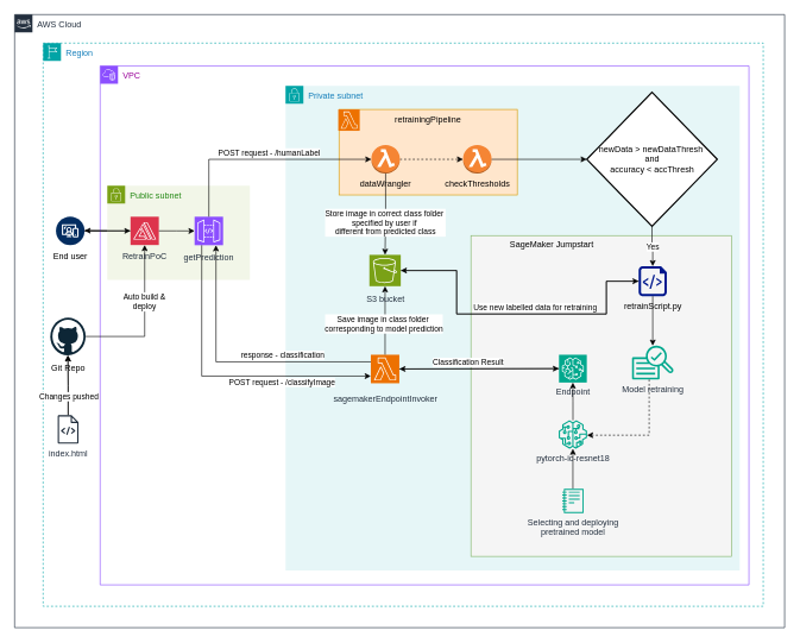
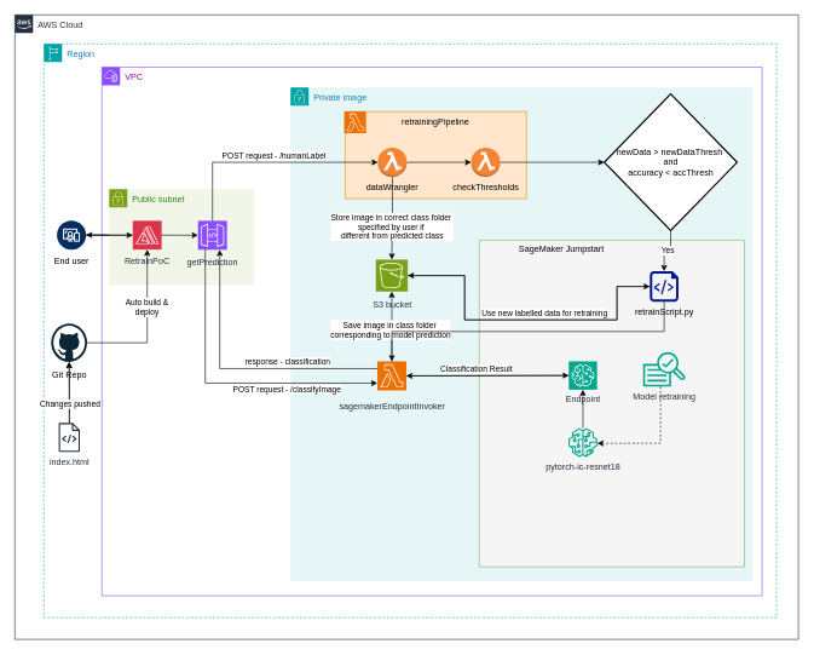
- <mxCell id="4" value="Private subnet" style="points=[[0,0],[0.25,0],[0.5,0],[0.75,0],[1,0],[1,0.25],[1,0.5],[1,0.75],[1,1],[0.75,1],[0.5,1],[0.25,1],[0,1],[0,0.75],[0,0.5],[0,0.25]];outlineConnect=0;gradientColor=none;html=1;whiteSpace=wrap;fontSize=12;fontStyle=0;container=1;pointerEvents=0;collapsible=0;recursiveResize=0;shape=mxgraph.aws4.group;grIcon=mxgraph.aws4.group_security_group;grStroke=0;strokeColor=#00A4A6;fillColor=#E6F6F7;verticalAlign=top;align=left;spacingLeft=30;fontColor=#147EBA;dashed=0;" vertex="1" parent="3"><mxGeometry x="340" y="60" width="637" height="680" as="geometry" /></mxCell>
+ <mxCell id="4" value="Private image" style="points=[[0,0],[0.25,0],[0.5,0],[0.75,0],[1,0],[1,0.25],[1,0.5],[1,0.75],[1,1],[0.75,1],[0.5,1],[0.25,1],[0,1],[0,0.75],[0,0.5],[0,0.25]];outlineConnect=0;gradientColor=none;html=1;whiteSpace=wrap;fontSize=12;fontStyle=0;container=1;pointerEvents=0;collapsible=0;recursiveResize=0;shape=mxgraph.aws4.group;grIcon=mxgraph.aws4.group_security_group;grStroke=0;strokeColor=#00A4A6;fillColor=#E6F6F7;verticalAlign=top;align=left;spacingLeft=30;fontColor=#147EBA;dashed=0;" vertex="1" parent="3"><mxGeometry x="340" y="60" width="637" height="680" as="geometry" /></mxCell>
- <mxCell id="7" style="edgeStyle=orthogonalEdgeStyle;rounded=0;orthogonalLoop=1;jettySize=auto;html=1;exitX=1;exitY=0.5;exitDx=0;exitDy=0;exitPerimeter=0;dashed=1;" edge="1" parent="4" source="8" target="9"><mxGeometry relative="1" as="geometry" /></mxCell>
+ <mxCell id="7" style="edgeStyle=orthogonalEdgeStyle;rounded=0;orthogonalLoop=1;jettySize=auto;html=1;exitX=1;exitY=0.5;exitDx=0;exitDy=0;exitPerimeter=0;" edge="1" parent="4" source="8" target="9"><mxGeometry relative="1" as="geometry" /></mxCell>
- <mxCell id="37" value="newData &amp;gt; newDataThresh&amp;nbsp;&lt;div&gt;and&lt;/div&gt;&lt;div&gt;accuracy &amp;lt; accThresh&lt;/div&gt;" style="strokeWidth=2;html=1;shape=mxgraph.flowchart.decision;whiteSpace=wrap;" vertex="1" parent="31"><mxGeometry x="682.5" y="37" width="183" height="188" as="geometry" /></mxCell>
+ <mxCell id="37" value="newData &amp;gt; newDataThresh&amp;nbsp;&lt;div&gt;and&lt;/div&gt;&lt;div&gt;accuracy &amp;lt; accThresh&lt;/div&gt;" style="strokeWidth=2;html=1;shape=mxgraph.flowchart.decision;whiteSpace=wrap;" vertex="1" parent="31"><mxGeometry x="692.5" y="37" width="183" height="188" as="geometry" /></mxCell>
- <mxCell id="42" style="edgeStyle=orthogonalEdgeStyle;rounded=0;orthogonalLoop=1;jettySize=auto;html=1;exitX=0.5;exitY=1;exitDx=0;exitDy=0;exitPerimeter=0;" edge="1" parent="31" source="38" target="41"><mxGeometry relative="1" as="geometry" /></mxCell>
+ <mxCell id="42" style="edgeStyle=orthogonalEdgeStyle;rounded=0;orthogonalLoop=1;jettySize=auto;html=1;exitX=0.5;exitY=1;exitDx=0;exitDy=0;exitPerimeter=0;" edge="1" parent="31" source="38" target="20"><mxGeometry relative="1" as="geometry" /></mxCell>
- <mxCell id="18" value="" style="edgeStyle=orthogonalEdgeStyle;rounded=0;orthogonalLoop=1;jettySize=auto;html=1;" edge="1" parent="3" source="19" target="28"><mxGeometry relative="1" as="geometry" /></mxCell>
- <mxCell id="19" value="Selecting and deploying&lt;div&gt;pretrained model&lt;/div&gt;" style="sketch=0;outlineConnect=0;fontColor=#232F3E;gradientColor=none;fillColor=#01A88D;strokeColor=none;dashed=0;verticalLabelPosition=bottom;verticalAlign=top;align=center;html=1;fontSize=12;fontStyle=0;aspect=fixed;pointerEvents=1;shape=mxgraph.aws4.sagemaker_notebook;" vertex="1" parent="3"><mxGeometry x="728.08" y="625" width="29.87" height="34.26" as="geometry" /></mxCell>
